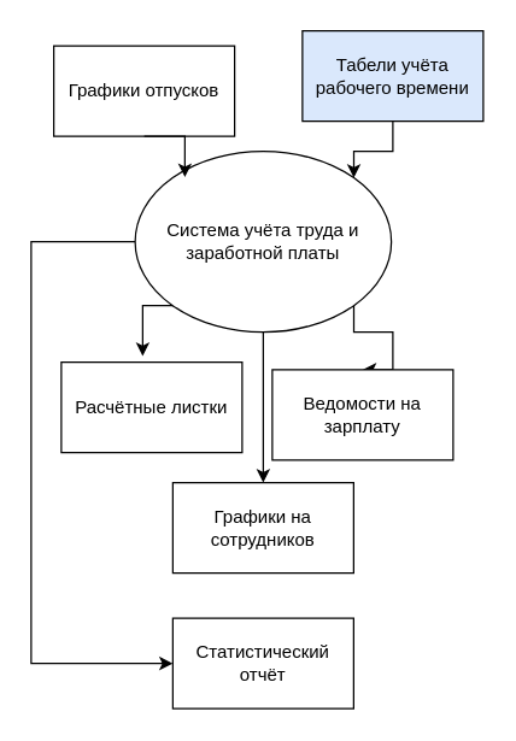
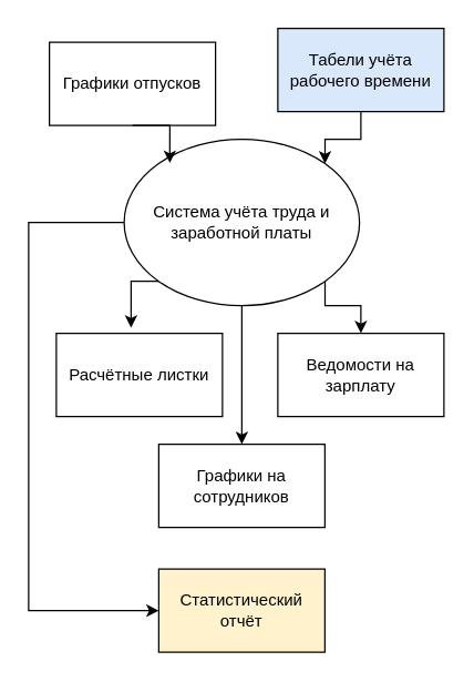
- <mxCell id="11" value="Ведомости на зарплату" style="rounded=0;whiteSpace=wrap;html=1;" vertex="1" parent="1"><mxGeometry x="180" y="245" width="120" height="60" as="geometry" /></mxCell>
+ <mxCell id="11" value="Ведомости на зарплату" style="rounded=0;whiteSpace=wrap;html=1;" vertex="1" parent="1"><mxGeometry x="200" y="240" width="120" height="60" as="geometry" /></mxCell>
- <mxCell id="12" value="Статистический отчёт" style="rounded=0;whiteSpace=wrap;html=1;" vertex="1" parent="1"><mxGeometry x="114" y="410" width="120" height="60" as="geometry" /></mxCell>
+ <mxCell id="12" value="Статистический отчёт" style="rounded=0;whiteSpace=wrap;html=1;fillColor=#fff2cc;" vertex="1" parent="1"><mxGeometry x="114" y="410" width="120" height="60" as="geometry" /></mxCell>
